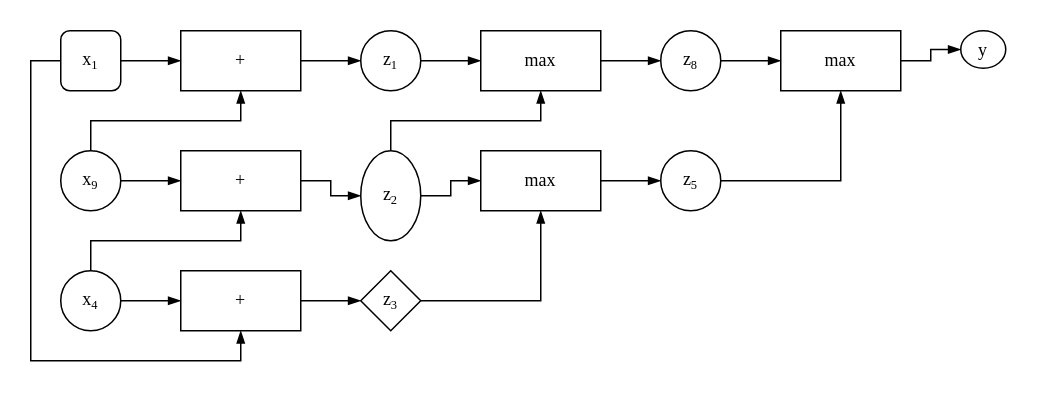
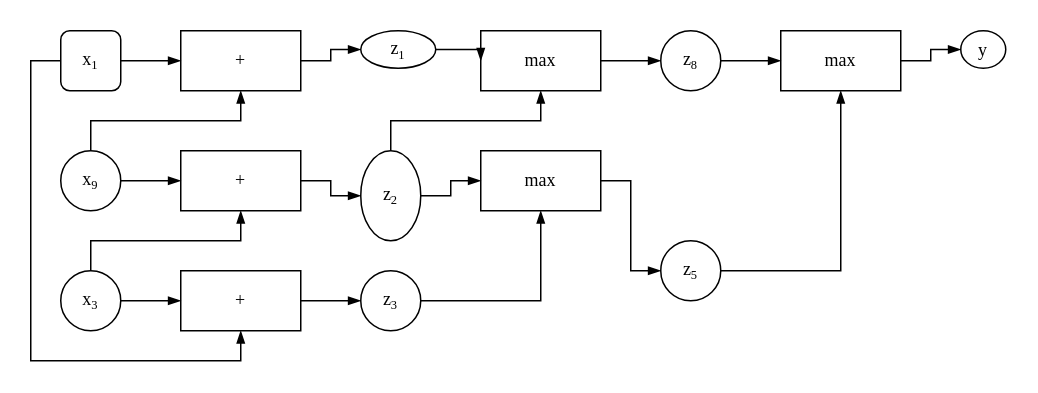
- <mxCell id="3" value="&lt;font&gt;z&lt;font size=&quot;1&quot;&gt;&lt;sub&gt;1&lt;/sub&gt;&lt;/font&gt;&lt;/font&gt;" style="ellipse;whiteSpace=wrap;html=1;aspect=fixed;fillColor=none;labelBackgroundColor=none;fontFamily=Lucida Console;" parent="1" vertex="1"><mxGeometry x="240" y="20" width="40" height="40" as="geometry" /></mxCell>
+ <mxCell id="3" value="&lt;font&gt;z&lt;font size=&quot;1&quot;&gt;&lt;sub&gt;1&lt;/sub&gt;&lt;/font&gt;&lt;/font&gt;" style="ellipse;whiteSpace=wrap;html=1;aspect=fixed;fillColor=none;labelBackgroundColor=none;fontFamily=Lucida Console;" parent="1" vertex="1"><mxGeometry x="240" y="20" width="50" height="25" as="geometry" /></mxCell>
- <mxCell id="14" value="&lt;font&gt;z&lt;font size=&quot;1&quot;&gt;&lt;sub&gt;5&lt;/sub&gt;&lt;/font&gt;&lt;/font&gt;" style="ellipse;whiteSpace=wrap;html=1;aspect=fixed;labelBackgroundColor=none;fillColor=none;fontFamily=Lucida Console;" parent="1" vertex="1"><mxGeometry x="440" y="100" width="40" height="40" as="geometry" /></mxCell>
+ <mxCell id="14" value="&lt;font&gt;z&lt;font size=&quot;1&quot;&gt;&lt;sub&gt;5&lt;/sub&gt;&lt;/font&gt;&lt;/font&gt;" style="ellipse;whiteSpace=wrap;html=1;aspect=fixed;labelBackgroundColor=none;fillColor=none;fontFamily=Lucida Console;" parent="1" vertex="1"><mxGeometry x="440" y="160" width="40" height="40" as="geometry" /></mxCell>
- <mxCell id="28" value="&lt;font&gt;x&lt;font size=&quot;1&quot;&gt;&lt;sub&gt;4&lt;/sub&gt;&lt;/font&gt;&lt;/font&gt;" style="ellipse;whiteSpace=wrap;html=1;aspect=fixed;labelBackgroundColor=none;fillColor=none;fontFamily=Lucida Console;" vertex="1" parent="1"><mxGeometry x="40" y="180" width="40" height="40" as="geometry" /></mxCell>
+ <mxCell id="28" value="&lt;font&gt;x&lt;font size=&quot;1&quot;&gt;&lt;sub&gt;3&lt;/sub&gt;&lt;/font&gt;&lt;/font&gt;" style="ellipse;whiteSpace=wrap;html=1;aspect=fixed;labelBackgroundColor=none;fillColor=none;fontFamily=Lucida Console;" vertex="1" parent="1"><mxGeometry x="40" y="180" width="40" height="40" as="geometry" /></mxCell>
- <mxCell id="8" value="&lt;font&gt;z&lt;font size=&quot;1&quot;&gt;&lt;sub&gt;3&lt;/sub&gt;&lt;/font&gt;&lt;/font&gt;" style="rhombus;whiteSpace=wrap;html=1;aspect=fixed;labelBackgroundColor=none;fillColor=none;fontFamily=Lucida Console;" parent="1" vertex="1"><mxGeometry x="240" y="180" width="40" height="40" as="geometry" /></mxCell>
+ <mxCell id="8" value="&lt;font&gt;z&lt;font size=&quot;1&quot;&gt;&lt;sub&gt;3&lt;/sub&gt;&lt;/font&gt;&lt;/font&gt;" style="ellipse;whiteSpace=wrap;html=1;aspect=fixed;labelBackgroundColor=none;fillColor=none;fontFamily=Lucida Console;" parent="1" vertex="1"><mxGeometry x="240" y="180" width="40" height="40" as="geometry" /></mxCell>
